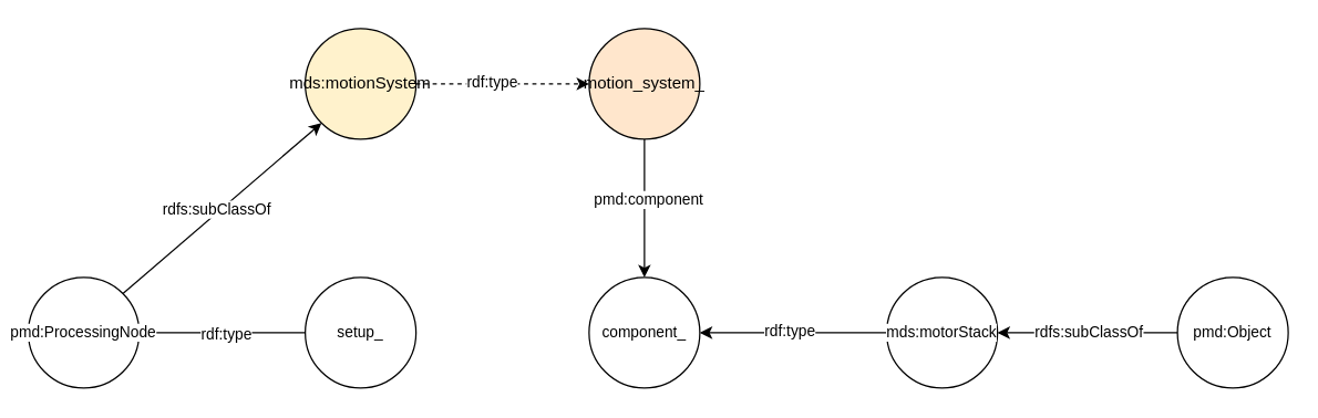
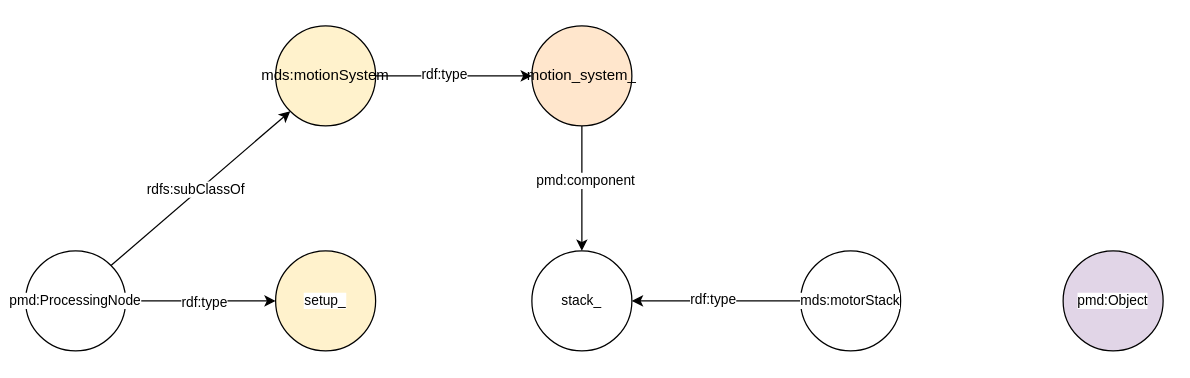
- <mxCell id="18" style="edgeStyle=none;rounded=0;orthogonalLoop=1;jettySize=auto;html=1;exitX=1;exitY=0.5;exitDx=0;exitDy=0;entryX=0;entryY=0.5;entryDx=0;entryDy=0;strokeColor=default;align=center;verticalAlign=middle;fontFamily=Helvetica;fontSize=11;fontColor=default;labelBackgroundColor=default;endArrow=classic;dashed=1;" parent="1" source="20" target="4" edge="1"><mxGeometry relative="1" as="geometry" /></mxCell>
+ <mxCell id="18" style="edgeStyle=none;rounded=0;orthogonalLoop=1;jettySize=auto;html=1;exitX=1;exitY=0.5;exitDx=0;exitDy=0;entryX=0;entryY=0.5;entryDx=0;entryDy=0;strokeColor=default;align=center;verticalAlign=middle;fontFamily=Helvetica;fontSize=11;fontColor=default;labelBackgroundColor=default;endArrow=classic;" parent="1" source="20" target="4" edge="1"><mxGeometry relative="1" as="geometry" /></mxCell>
- <mxCell id="9" style="edgeStyle=none;rounded=0;orthogonalLoop=1;jettySize=auto;html=1;exitX=1;exitY=0.5;exitDx=0;exitDy=0;entryX=0;entryY=0.5;entryDx=0;entryDy=0;strokeColor=default;align=center;verticalAlign=middle;fontFamily=Helvetica;fontSize=11;fontColor=default;labelBackgroundColor=default;endArrow=none;" parent="1" source="11" target="6" edge="1"><mxGeometry relative="1" as="geometry" /></mxCell>
+ <mxCell id="9" style="edgeStyle=none;rounded=0;orthogonalLoop=1;jettySize=auto;html=1;exitX=1;exitY=0.5;exitDx=0;exitDy=0;entryX=0;entryY=0.5;entryDx=0;entryDy=0;strokeColor=default;align=center;verticalAlign=middle;fontFamily=Helvetica;fontSize=11;fontColor=default;labelBackgroundColor=default;endArrow=classic;" parent="1" source="11" target="6" edge="1"><mxGeometry relative="1" as="geometry" /></mxCell>
- <mxCell id="6" value="setup_" style="ellipse;whiteSpace=wrap;html=1;aspect=fixed;fontFamily=Helvetica;fontSize=11;fontColor=default;labelBackgroundColor=default;" parent="1" vertex="1"><mxGeometry x="220" y="200" width="80" height="80" as="geometry" /></mxCell>
+ <mxCell id="6" value="setup_" style="ellipse;whiteSpace=wrap;html=1;aspect=fixed;fontFamily=Helvetica;fontSize=11;fontColor=default;labelBackgroundColor=default;fillColor=#fff2cc;" parent="1" vertex="1"><mxGeometry x="220" y="200" width="80" height="80" as="geometry" /></mxCell>
- <mxCell id="5" value="component_" style="ellipse;whiteSpace=wrap;html=1;aspect=fixed;fontFamily=Helvetica;fontSize=11;fontColor=default;labelBackgroundColor=default;" parent="1" vertex="1"><mxGeometry x="425" y="200" width="80" height="80" as="geometry" /></mxCell>
+ <mxCell id="5" value="stack_" style="ellipse;whiteSpace=wrap;html=1;aspect=fixed;fontFamily=Helvetica;fontSize=11;fontColor=default;labelBackgroundColor=default;" parent="1" vertex="1"><mxGeometry x="425" y="200" width="80" height="80" as="geometry" /></mxCell>
- <mxCell id="12" style="edgeStyle=none;rounded=0;orthogonalLoop=1;jettySize=auto;html=1;exitX=0;exitY=0.5;exitDx=0;exitDy=0;entryX=1;entryY=0.5;entryDx=0;entryDy=0;strokeColor=default;align=center;verticalAlign=middle;fontFamily=Helvetica;fontSize=11;fontColor=default;labelBackgroundColor=default;endArrow=classic;" parent="1" source="14" target="17" edge="1"><mxGeometry relative="1" as="geometry" /></mxCell>
- <mxCell id="13" value="rdfs:subClassOf" style="edgeLabel;html=1;align=center;verticalAlign=middle;resizable=0;points=[];fontFamily=Helvetica;fontSize=11;fontColor=default;labelBackgroundColor=default;" parent="12" vertex="1" connectable="0"><mxGeometry y="-1" relative="1" as="geometry"><mxPoint as="offset" /></mxGeometry></mxCell>
- <mxCell id="14" value="pmd:Object" style="ellipse;whiteSpace=wrap;html=1;aspect=fixed;fontFamily=Helvetica;fontSize=11;fontColor=default;labelBackgroundColor=default;" parent="1" vertex="1"><mxGeometry x="850" y="200" width="80" height="80" as="geometry" /></mxCell>
+ <mxCell id="14" value="pmd:Object" style="ellipse;whiteSpace=wrap;html=1;aspect=fixed;fontFamily=Helvetica;fontSize=11;fontColor=default;labelBackgroundColor=default;fillColor=#e1d5e7;" parent="1" vertex="1"><mxGeometry x="850" y="200" width="80" height="80" as="geometry" /></mxCell>
